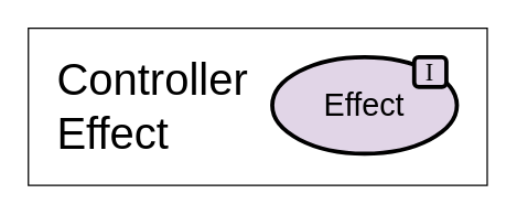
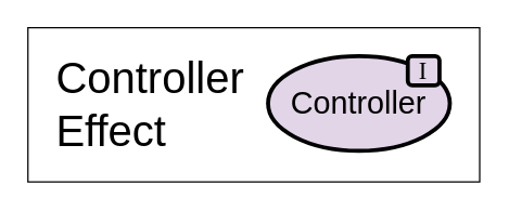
- <mxCell id="3" value="Effect" style="ellipse;whiteSpace=wrap;html=1;rounded=1;fontSize=23;strokeWidth=3;fillColor=#E1D5E7;arcSize=50;strokeColor=#000000;" parent="1" vertex="1"><mxGeometry x="197" y="40.96" width="134" height="70.04" as="geometry" /></mxCell>
+ <mxCell id="3" value="Controller" style="ellipse;whiteSpace=wrap;html=1;rounded=1;fontSize=23;strokeWidth=3;fillColor=#E1D5E7;arcSize=50;strokeColor=#000000;" parent="1" vertex="1"><mxGeometry x="197" y="40.96" width="134" height="70.04" as="geometry" /></mxCell>
